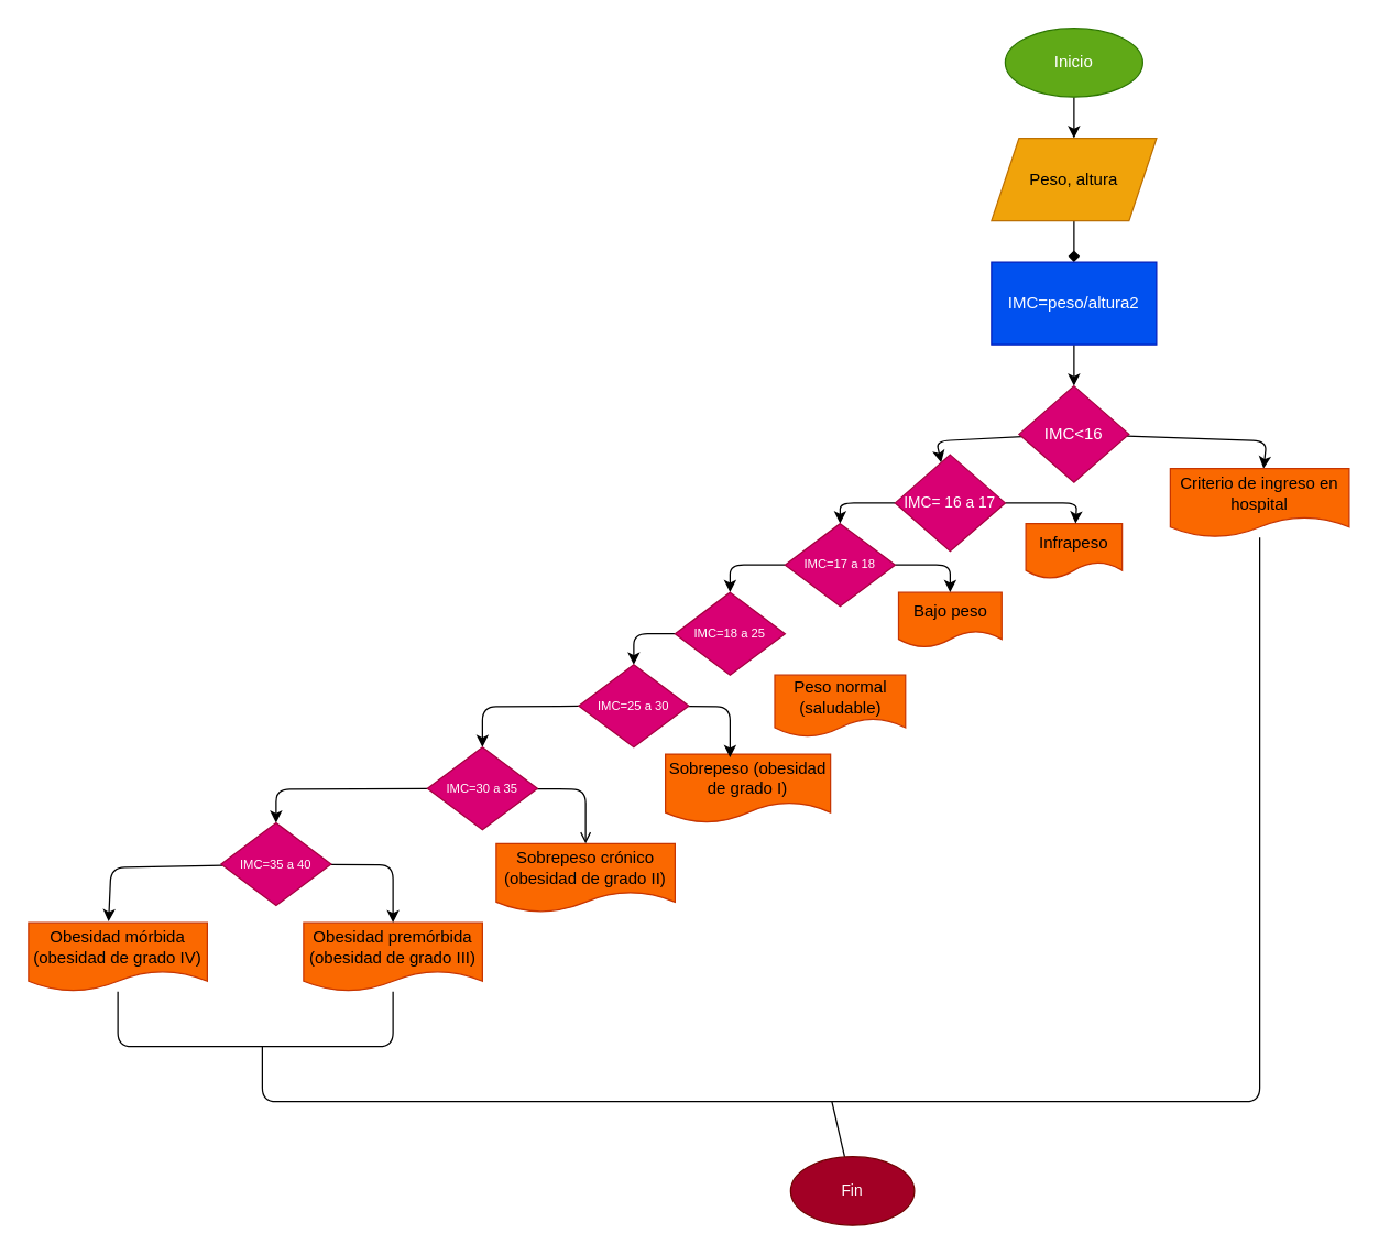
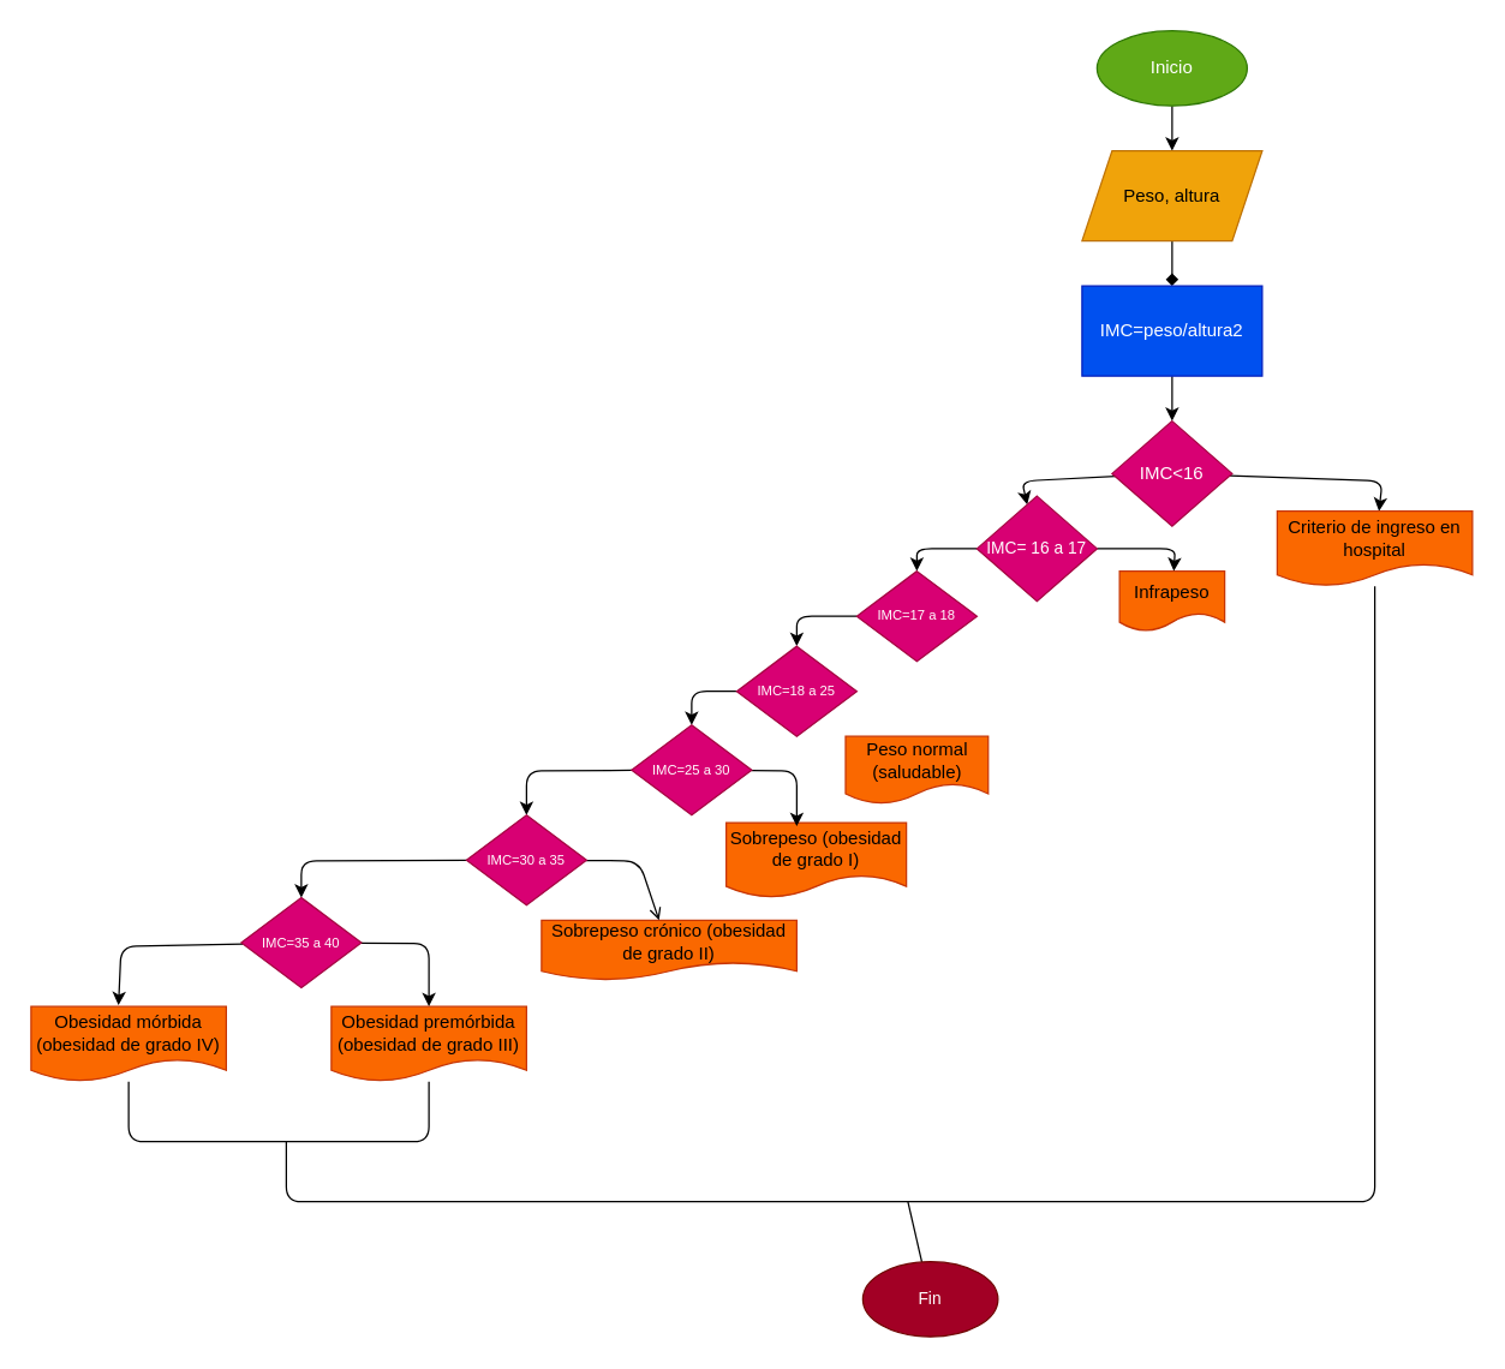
- <mxCell id="24" style="edgeStyle=none;html=1;fontSize=11;" edge="1" parent="1" source="26" target="14"><mxGeometry relative="1" as="geometry"><Array as="points"><mxPoint x="690" y="410" /></Array></mxGeometry></mxCell>
- <mxCell id="14" value="Bajo peso" style="shape=document;whiteSpace=wrap;html=1;boundedLbl=1;fillColor=#fa6800;fontColor=#000000;strokeColor=#C73500;" vertex="1" parent="1"><mxGeometry x="652.5" y="430" width="75" height="40" as="geometry" /></mxCell>
- <mxCell id="17" value="Sobrepeso crónico (obesidad de grado II)" style="shape=document;whiteSpace=wrap;html=1;boundedLbl=1;fillColor=#fa6800;fontColor=#000000;strokeColor=#C73500;" vertex="1" parent="1"><mxGeometry x="360" y="612.5" width="130" height="50" as="geometry" /></mxCell>
+ <mxCell id="17" value="Sobrepeso crónico (obesidad de grado II)" style="shape=document;whiteSpace=wrap;html=1;boundedLbl=1;fillColor=#fa6800;fontColor=#000000;strokeColor=#C73500;" vertex="1" parent="1"><mxGeometry x="360" y="612.5" width="170" height="40" as="geometry" /></mxCell>
